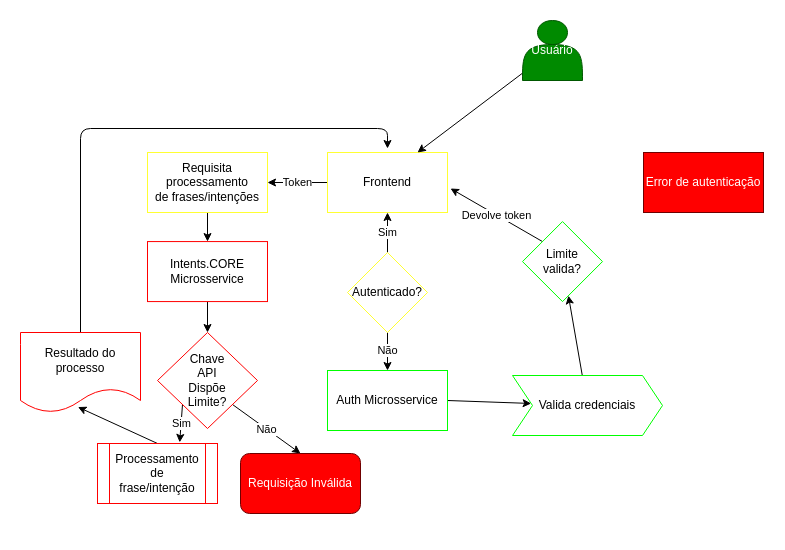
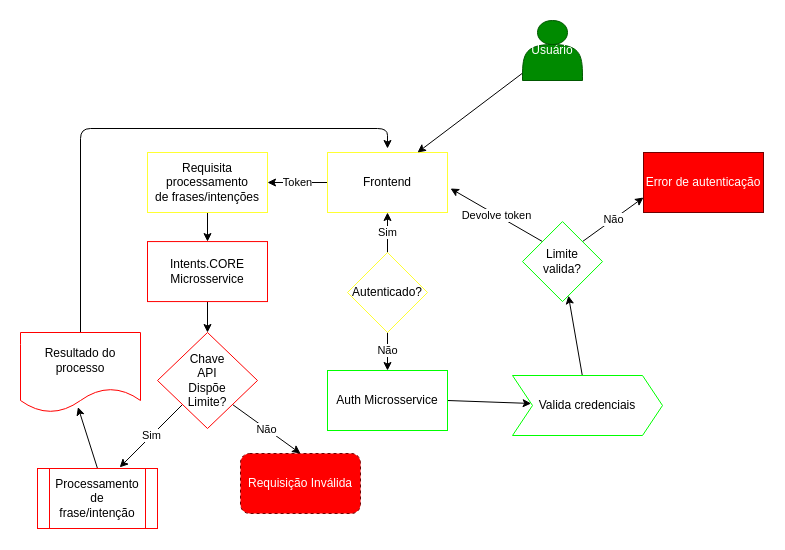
+ <mxCell id="13" value="Não" style="edgeStyle=none;html=1;exitX=1;exitY=0;exitDx=0;exitDy=0;entryX=0;entryY=0.75;entryDx=0;entryDy=0;" parent="1" source="15" target="10" edge="1"><mxGeometry relative="1" as="geometry" /></mxCell>
- <mxCell id="21" value="Processamento&lt;br&gt;de&lt;br&gt;frase/intenção" style="shape=process;whiteSpace=wrap;html=1;backgroundOutline=1;strokeColor=#FF0000;fillColor=none;" parent="1" vertex="1"><mxGeometry x="97" y="443" width="120" height="60" as="geometry" /></mxCell>
+ <mxCell id="21" value="Processamento&lt;br&gt;de&lt;br&gt;frase/intenção" style="shape=process;whiteSpace=wrap;html=1;backgroundOutline=1;strokeColor=#FF0000;fillColor=none;" parent="1" vertex="1"><mxGeometry x="37" y="468" width="120" height="60" as="geometry" /></mxCell>
- <mxCell id="19" value="Requisição Inválida" style="rounded=1;whiteSpace=wrap;html=1;strokeColor=#6F0000;fillColor=#FF0000;fontColor=#ffffff;" parent="1" vertex="1"><mxGeometry x="240" y="453" width="120" height="60" as="geometry" /></mxCell>
+ <mxCell id="19" value="Requisição Inválida" style="rounded=1;whiteSpace=wrap;html=1;strokeColor=#6F0000;fillColor=#FF0000;fontColor=#ffffff;dashed=1;" parent="1" vertex="1"><mxGeometry x="240" y="453" width="120" height="60" as="geometry" /></mxCell>
